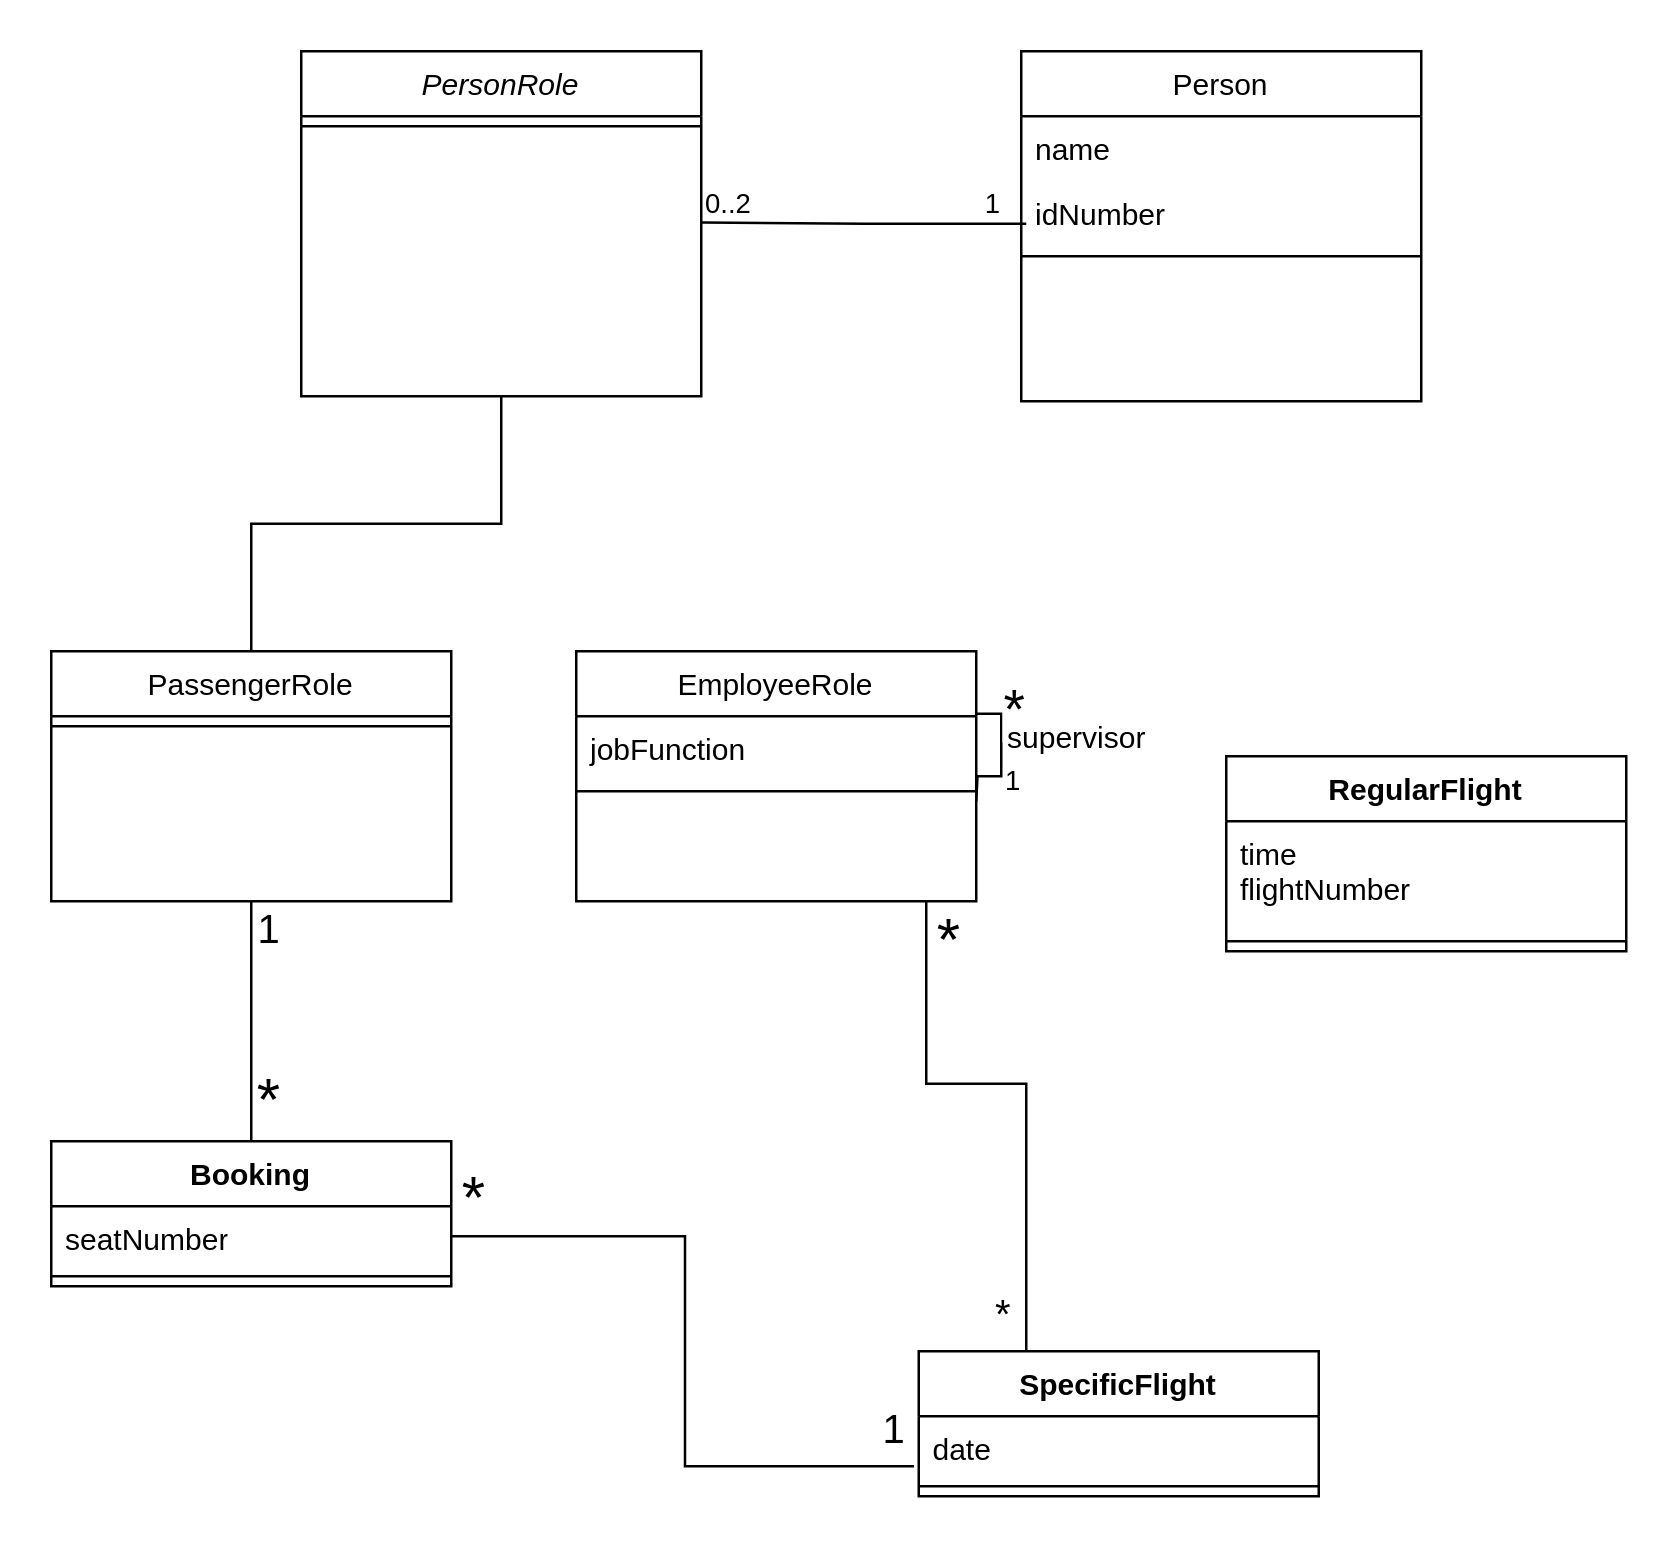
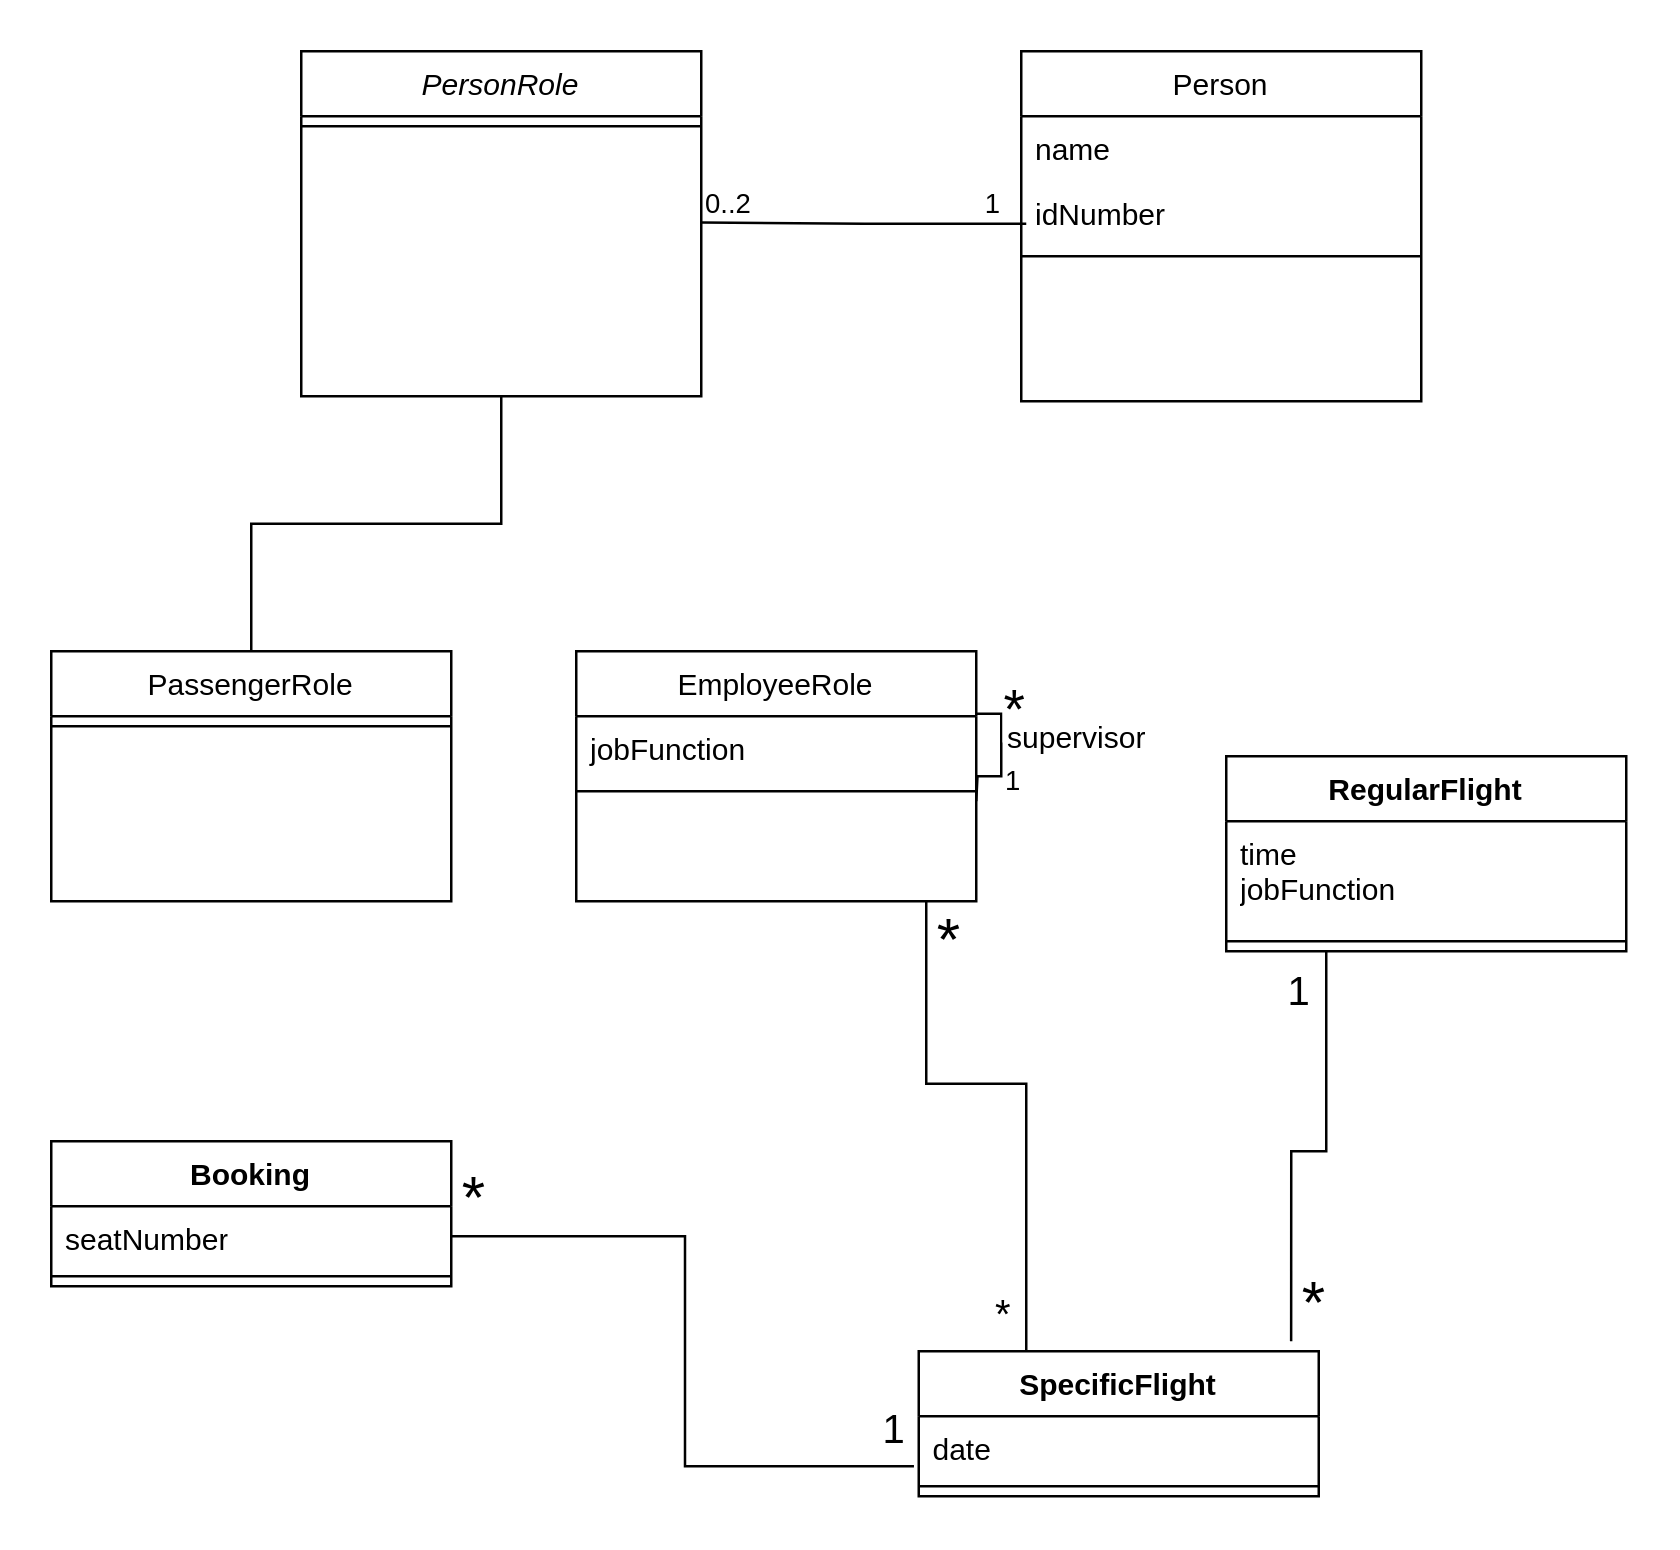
- <mxCell id="37" value="time&lt;br&gt;flightNumber" style="text;strokeColor=none;fillColor=none;align=left;verticalAlign=top;spacingLeft=4;spacingRight=4;overflow=hidden;rotatable=0;points=[[0,0.5],[1,0.5]];portConstraint=eastwest;whiteSpace=wrap;html=1;" vertex="1" parent="36"><mxGeometry y="26" width="160" height="44" as="geometry" /></mxCell>
+ <mxCell id="37" value="time&lt;br&gt;jobFunction" style="text;strokeColor=none;fillColor=none;align=left;verticalAlign=top;spacingLeft=4;spacingRight=4;overflow=hidden;rotatable=0;points=[[0,0.5],[1,0.5]];portConstraint=eastwest;whiteSpace=wrap;html=1;" vertex="1" parent="36"><mxGeometry y="26" width="160" height="44" as="geometry" /></mxCell>
- <mxCell id="24" value="" style="endArrow=none;html=1;edgeStyle=orthogonalEdgeStyle;rounded=0;exitX=0.5;exitY=1;exitDx=0;exitDy=0;entryX=0.5;entryY=0;entryDx=0;entryDy=0;" edge="1" parent="1" source="4" target="21"><mxGeometry relative="1" as="geometry"><mxPoint x="230" y="280" as="sourcePoint" /><mxPoint x="350" y="440" as="targetPoint" /></mxGeometry></mxCell>
- <mxCell id="25" value="1" style="edgeLabel;resizable=0;html=1;align=left;verticalAlign=bottom;fontSize=16;" connectable="0" vertex="1" parent="24"><mxGeometry x="-1" relative="1" as="geometry"><mxPoint x="1" y="22" as="offset" /></mxGeometry></mxCell>
- <mxCell id="26" value="*" style="edgeLabel;resizable=0;html=1;align=right;verticalAlign=bottom;fontSize=24;" connectable="0" vertex="1" parent="24"><mxGeometry x="1" relative="1" as="geometry"><mxPoint x="12" as="offset" /></mxGeometry></mxCell>
+ <mxCell id="39" value="" style="endArrow=none;html=1;edgeStyle=orthogonalEdgeStyle;rounded=0;entryX=0.931;entryY=-0.069;entryDx=0;entryDy=0;exitX=0.25;exitY=1;exitDx=0;exitDy=0;entryPerimeter=0;" edge="1" parent="1" source="36" target="27"><mxGeometry relative="1" as="geometry"><mxPoint x="375" y="596" as="sourcePoint" /><mxPoint x="190" y="504" as="targetPoint" /></mxGeometry></mxCell>
+ <mxCell id="40" value="1" style="edgeLabel;resizable=0;html=1;align=left;verticalAlign=bottom;fontSize=16;" connectable="0" vertex="1" parent="39"><mxGeometry x="-1" relative="1" as="geometry"><mxPoint x="-17" y="27" as="offset" /></mxGeometry></mxCell>
+ <mxCell id="41" value="*" style="edgeLabel;resizable=0;html=1;align=right;verticalAlign=bottom;fontSize=24;" connectable="0" vertex="1" parent="39"><mxGeometry x="1" relative="1" as="geometry"><mxPoint x="14" y="1" as="offset" /></mxGeometry></mxCell>
